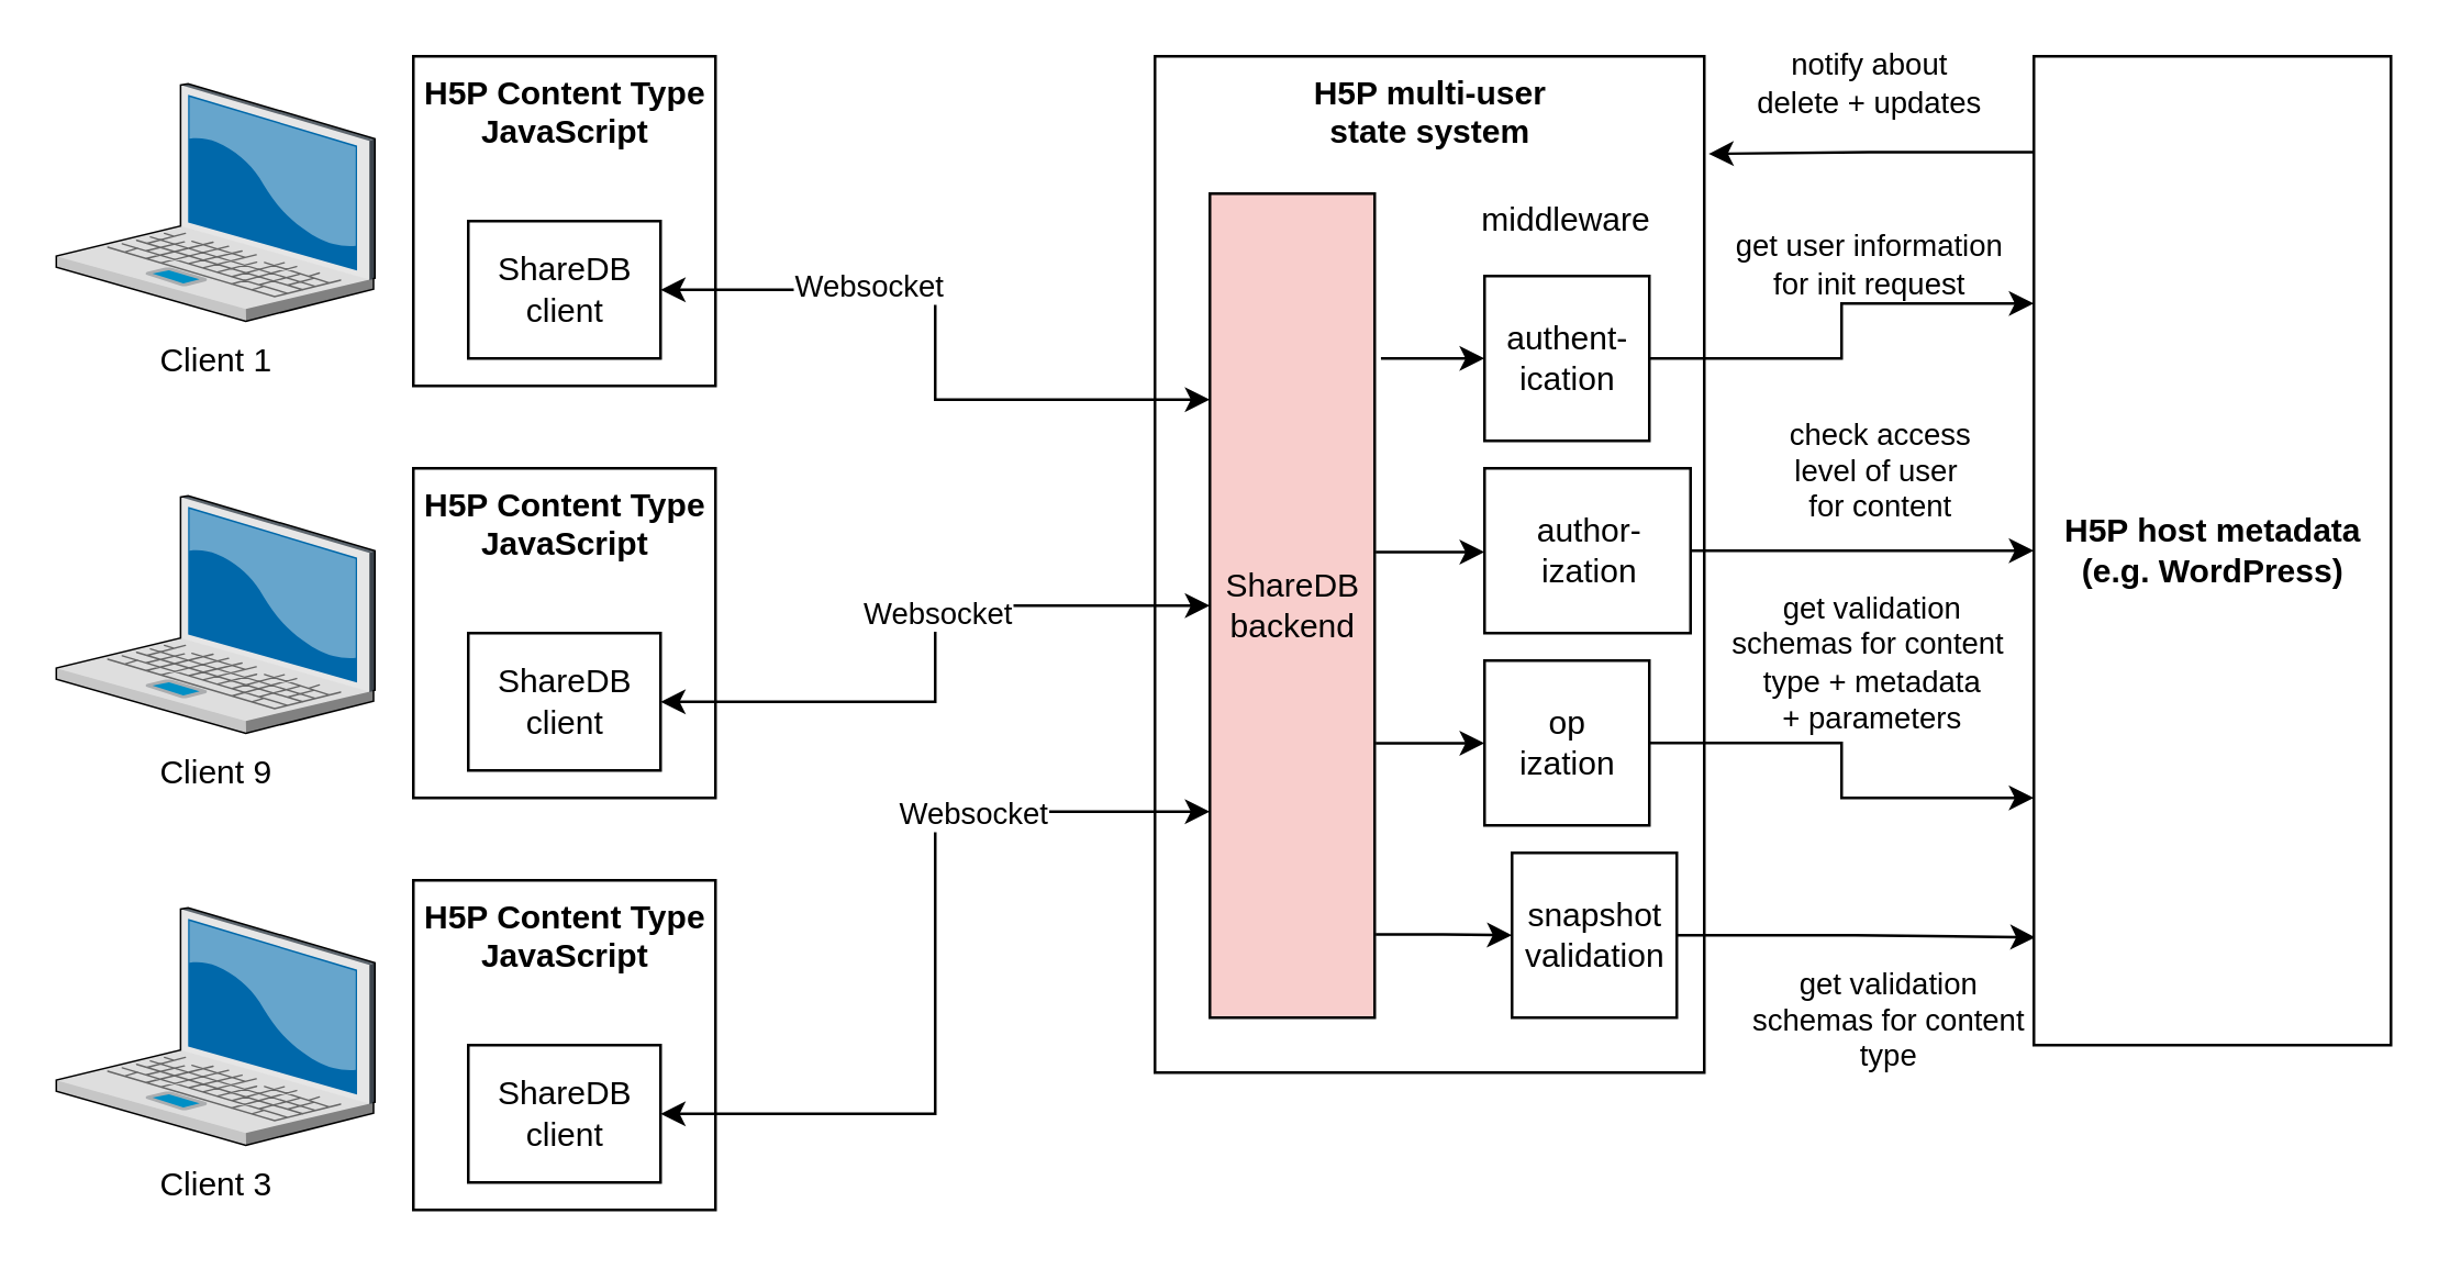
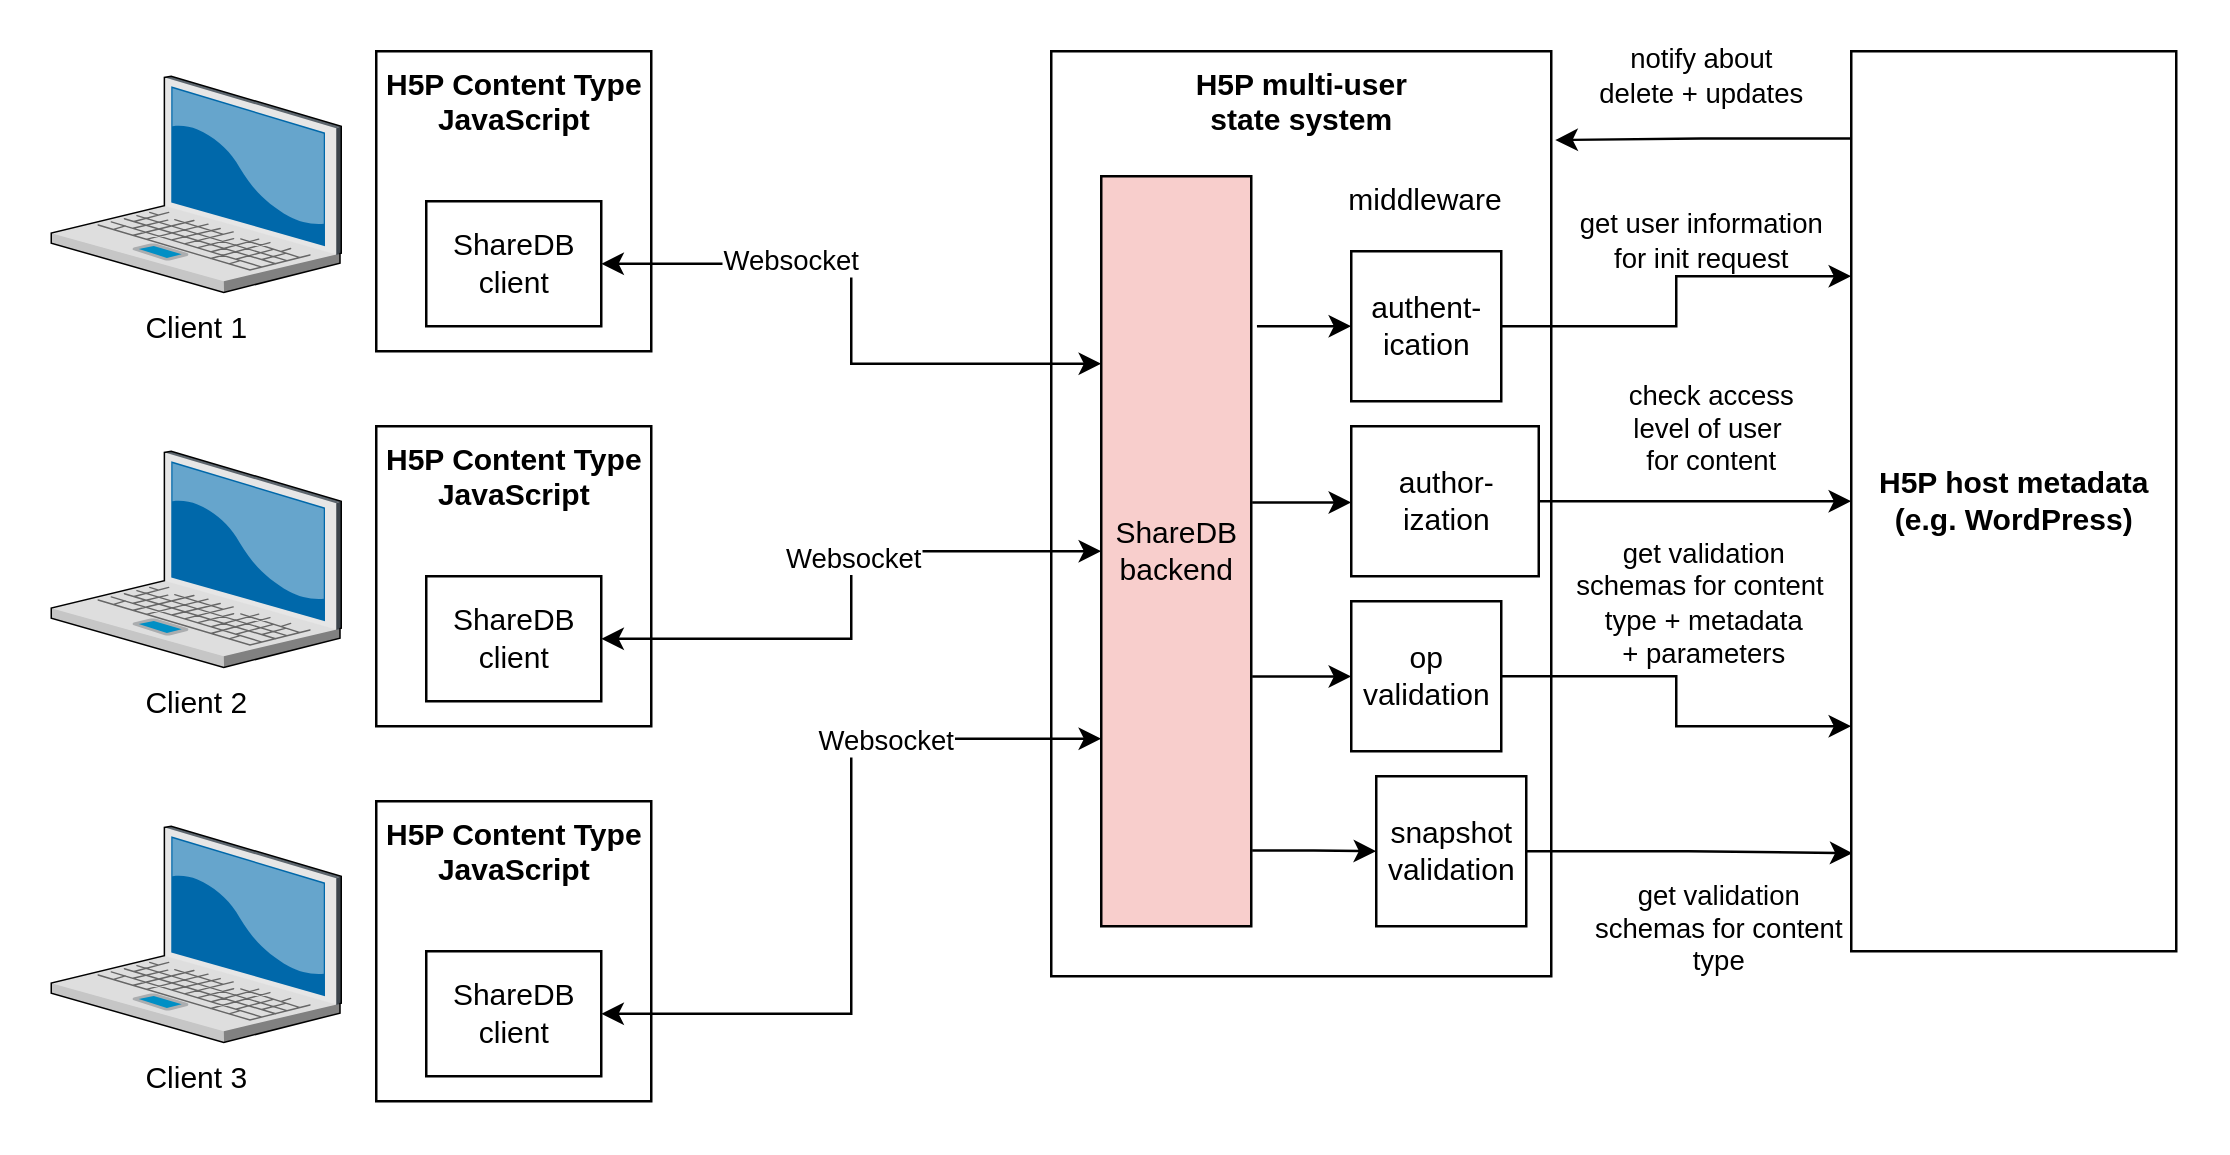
- <mxCell id="16" value="op &lt;br&gt;ization" style="html=1;" vertex="1" parent="1"><mxGeometry x="540" y="240" width="60" height="60" as="geometry" /></mxCell>
+ <mxCell id="16" value="op &lt;br&gt;validation" style="html=1;" vertex="1" parent="1"><mxGeometry x="540" y="240" width="60" height="60" as="geometry" /></mxCell>
- <mxCell id="29" value="Client 9" style="verticalLabelPosition=bottom;sketch=0;aspect=fixed;html=1;verticalAlign=top;strokeColor=none;align=center;outlineConnect=0;shape=mxgraph.citrix.laptop_2;" vertex="1" parent="1"><mxGeometry x="20" y="180" width="116" height="86.5" as="geometry" /></mxCell>
+ <mxCell id="29" value="Client 2" style="verticalLabelPosition=bottom;sketch=0;aspect=fixed;html=1;verticalAlign=top;strokeColor=none;align=center;outlineConnect=0;shape=mxgraph.citrix.laptop_2;" vertex="1" parent="1"><mxGeometry x="20" y="180" width="116" height="86.5" as="geometry" /></mxCell>
